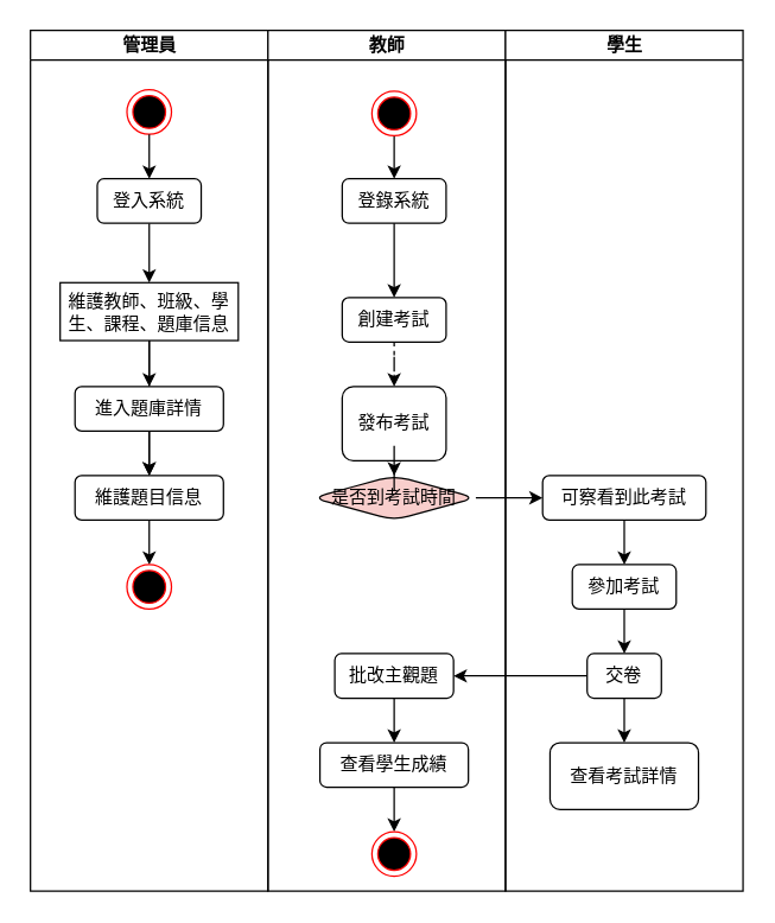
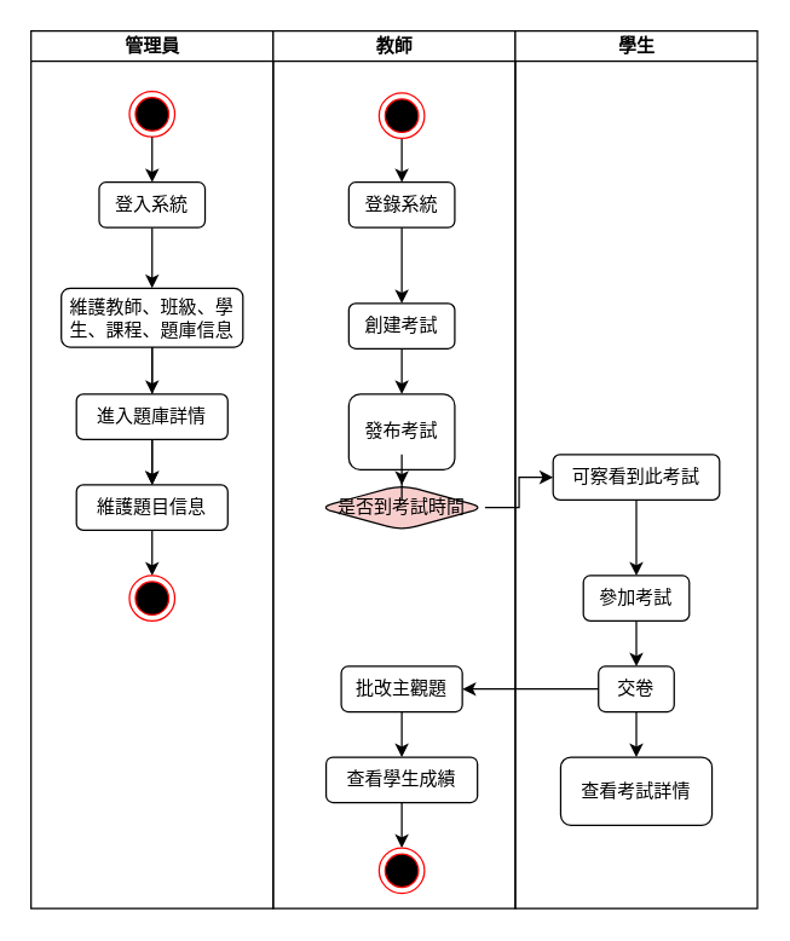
- <mxCell id="8" value="維護教師、班級、學生、課程、題庫信息" style="whiteSpace=wrap;html=1;rounded=0;" vertex="1" parent="2"><mxGeometry x="20" y="170" width="120" height="39" as="geometry" /></mxCell>
+ <mxCell id="8" value="維護教師、班級、學生、課程、題庫信息" style="rounded=1;whiteSpace=wrap;html=1;" vertex="1" parent="2"><mxGeometry x="20" y="170" width="120" height="39" as="geometry" /></mxCell>
- <mxCell id="22" value="" style="edgeStyle=orthogonalEdgeStyle;rounded=0;orthogonalLoop=1;jettySize=auto;html=1;dashed=1;" edge="1" parent="15" source="19" target="21"><mxGeometry relative="1" as="geometry" /></mxCell>
+ <mxCell id="22" value="" style="edgeStyle=orthogonalEdgeStyle;rounded=0;orthogonalLoop=1;jettySize=auto;html=1;" edge="1" parent="15" source="19" target="21"><mxGeometry relative="1" as="geometry" /></mxCell>
- <mxCell id="31" value="可察看到此考試" style="rounded=1;whiteSpace=wrap;html=1;" vertex="1" parent="30"><mxGeometry x="25" y="300" width="110" height="30" as="geometry" /></mxCell>
+ <mxCell id="31" value="可察看到此考試" style="rounded=1;whiteSpace=wrap;html=1;" vertex="1" parent="30"><mxGeometry x="25" y="280" width="110" height="30" as="geometry" /></mxCell>
